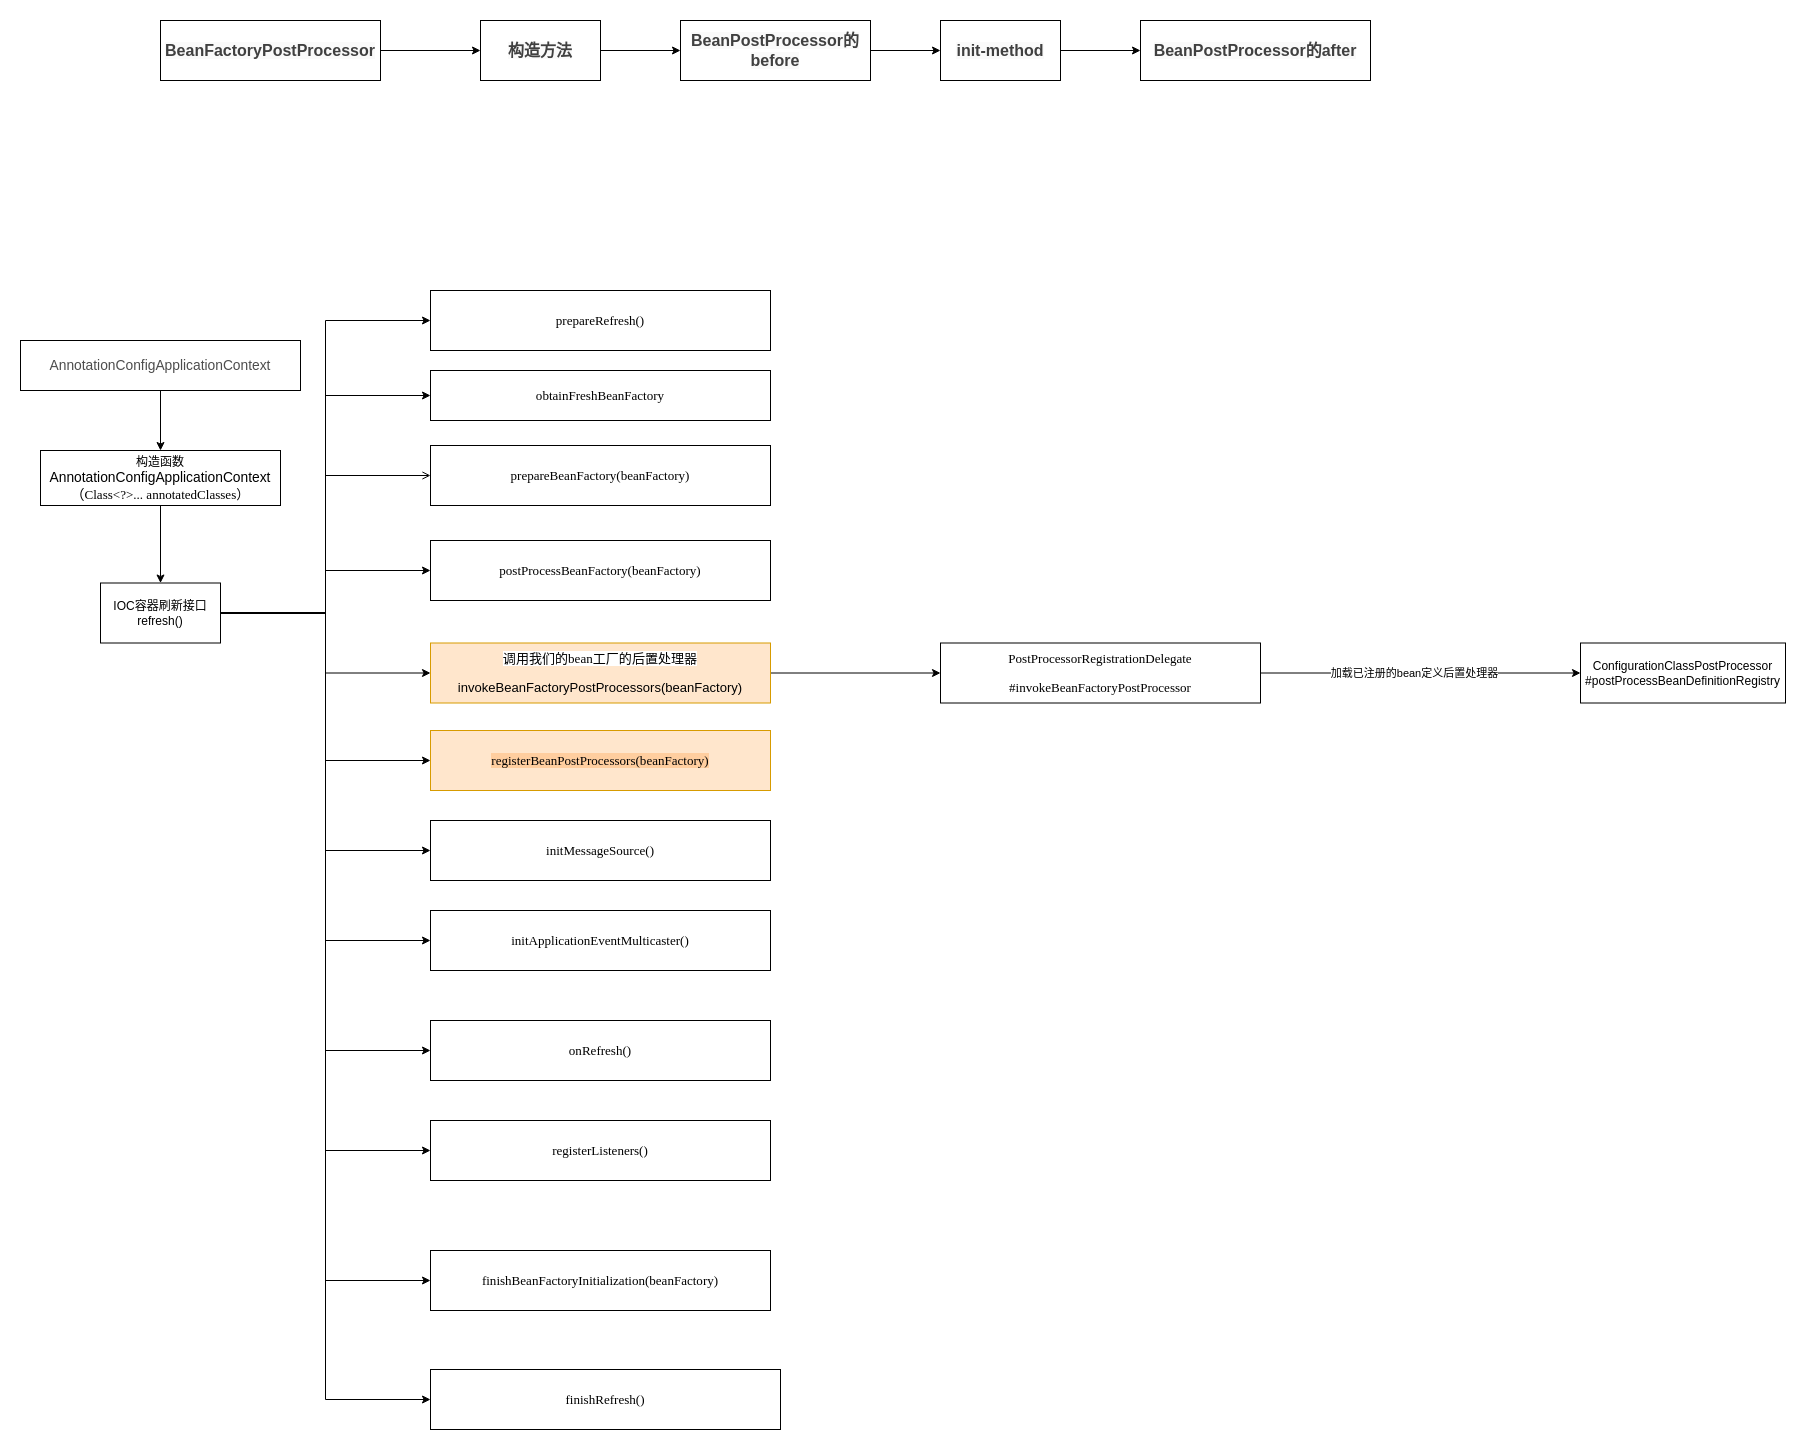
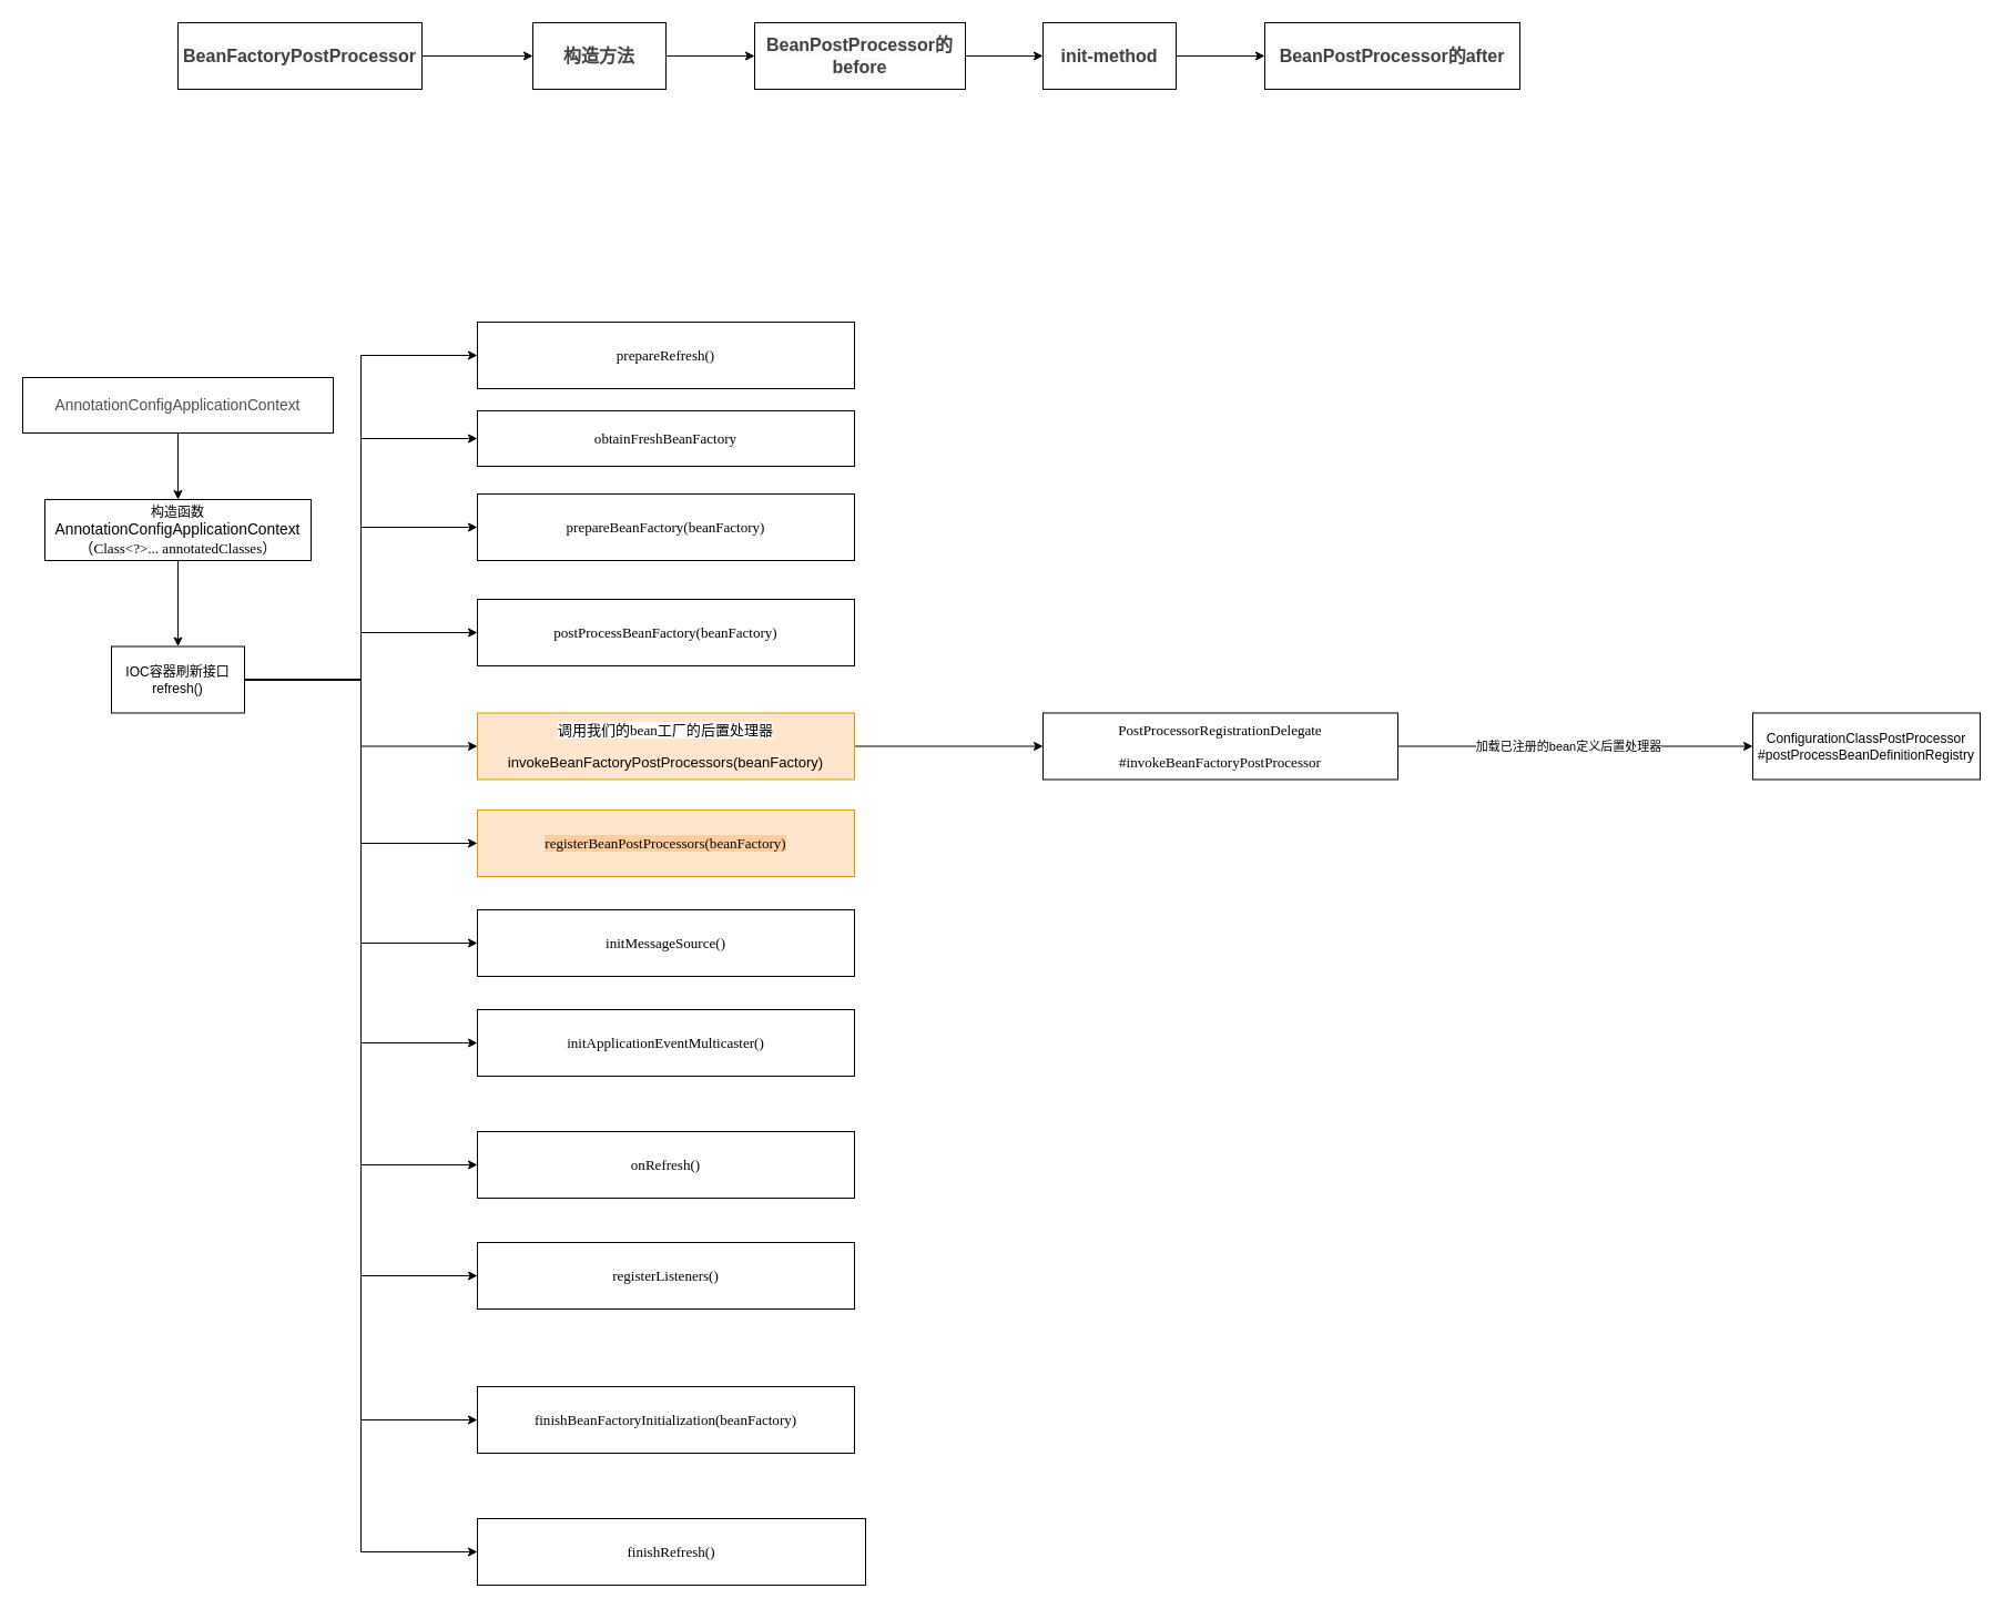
- <mxCell id="8" value="" style="edgeStyle=orthogonalEdgeStyle;rounded=0;orthogonalLoop=1;jettySize=auto;html=1;fontColor=#000000;entryX=0;entryY=0.5;entryDx=0;entryDy=0;endArrow=open;" parent="1" source="18" target="21" edge="1"><mxGeometry relative="1" as="geometry" /></mxCell>
+ <mxCell id="8" value="" style="edgeStyle=orthogonalEdgeStyle;rounded=0;orthogonalLoop=1;jettySize=auto;html=1;fontColor=#000000;entryX=0;entryY=0.5;entryDx=0;entryDy=0;" parent="1" source="18" target="21" edge="1"><mxGeometry relative="1" as="geometry" /></mxCell>
